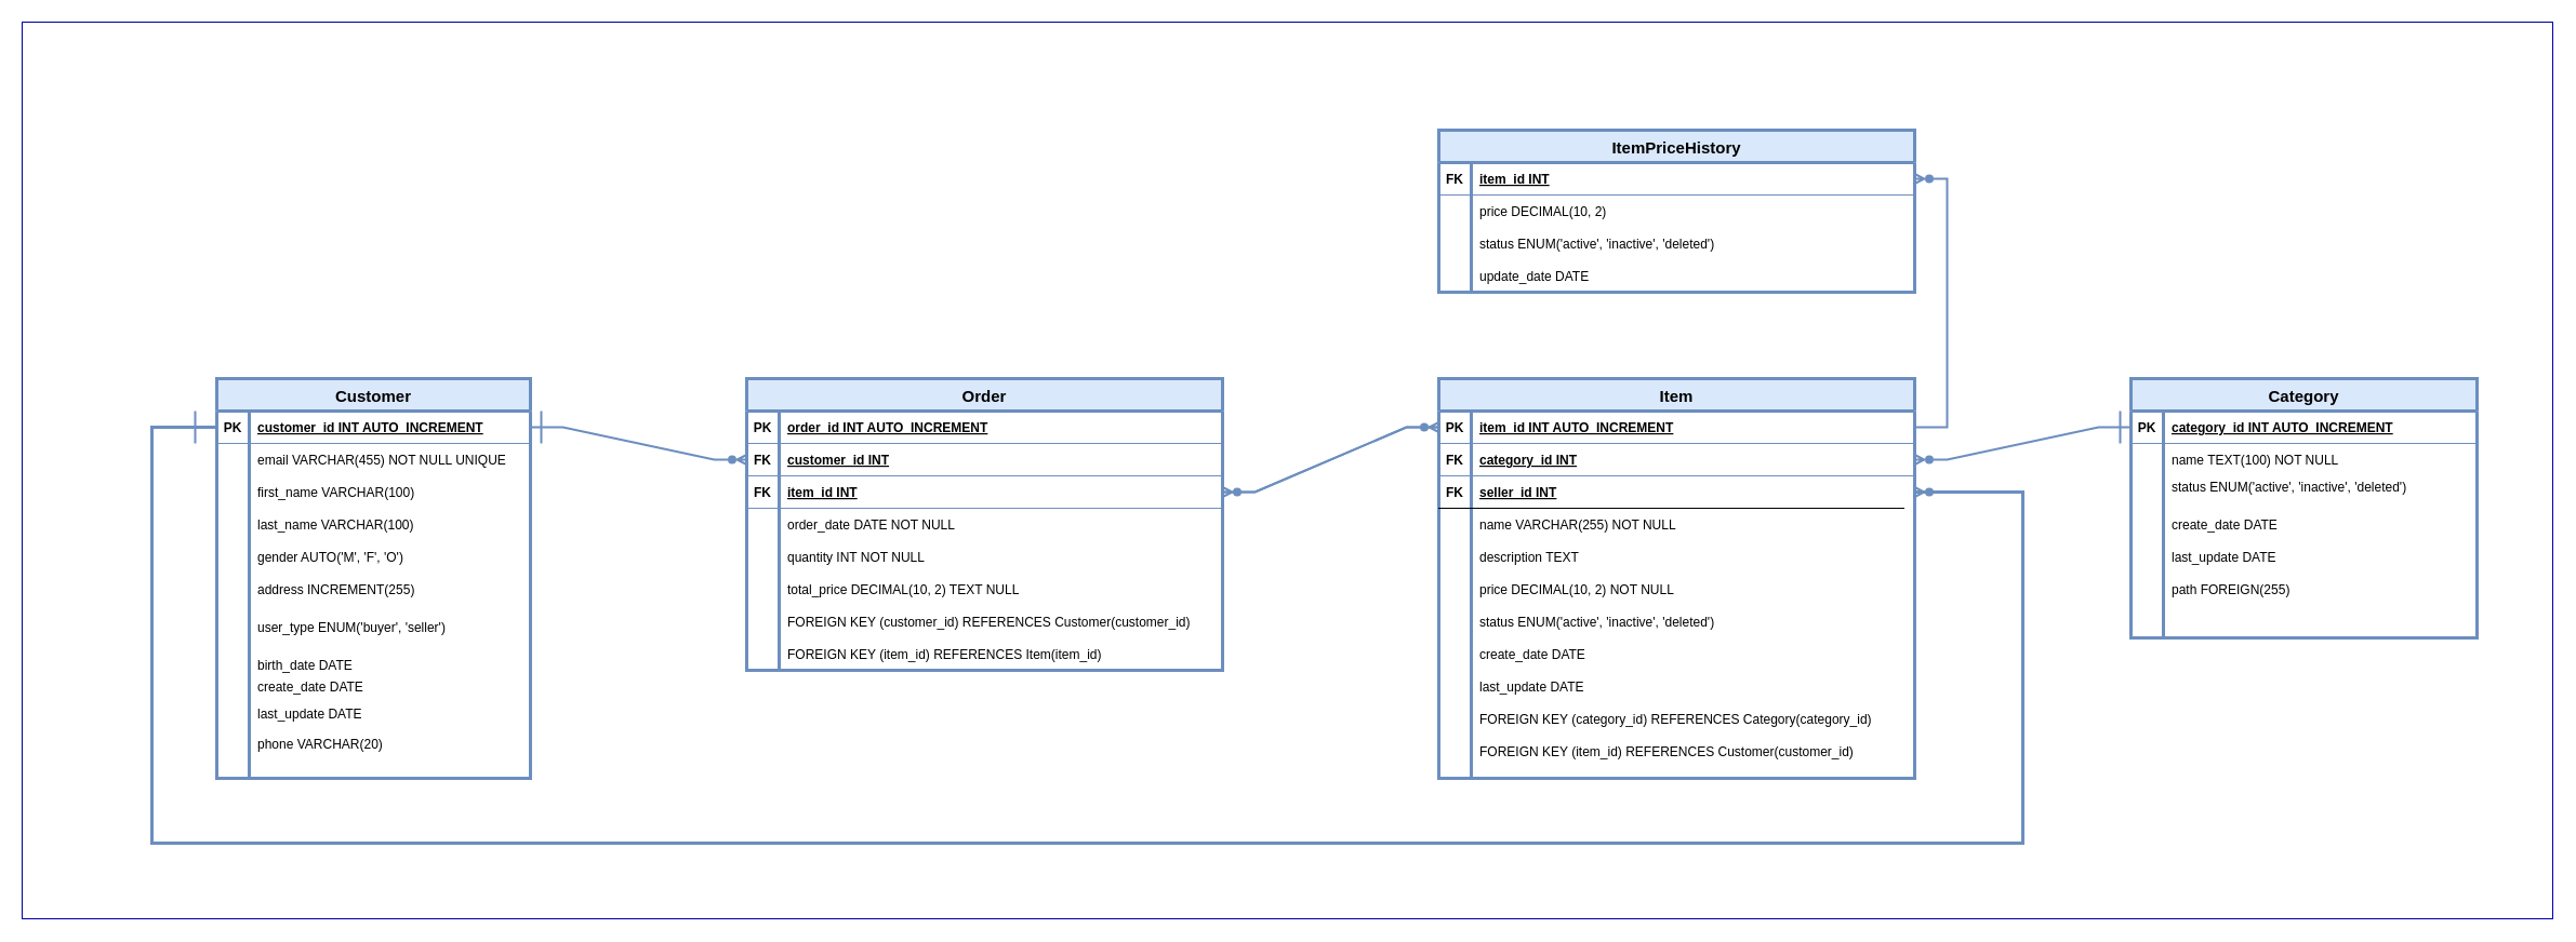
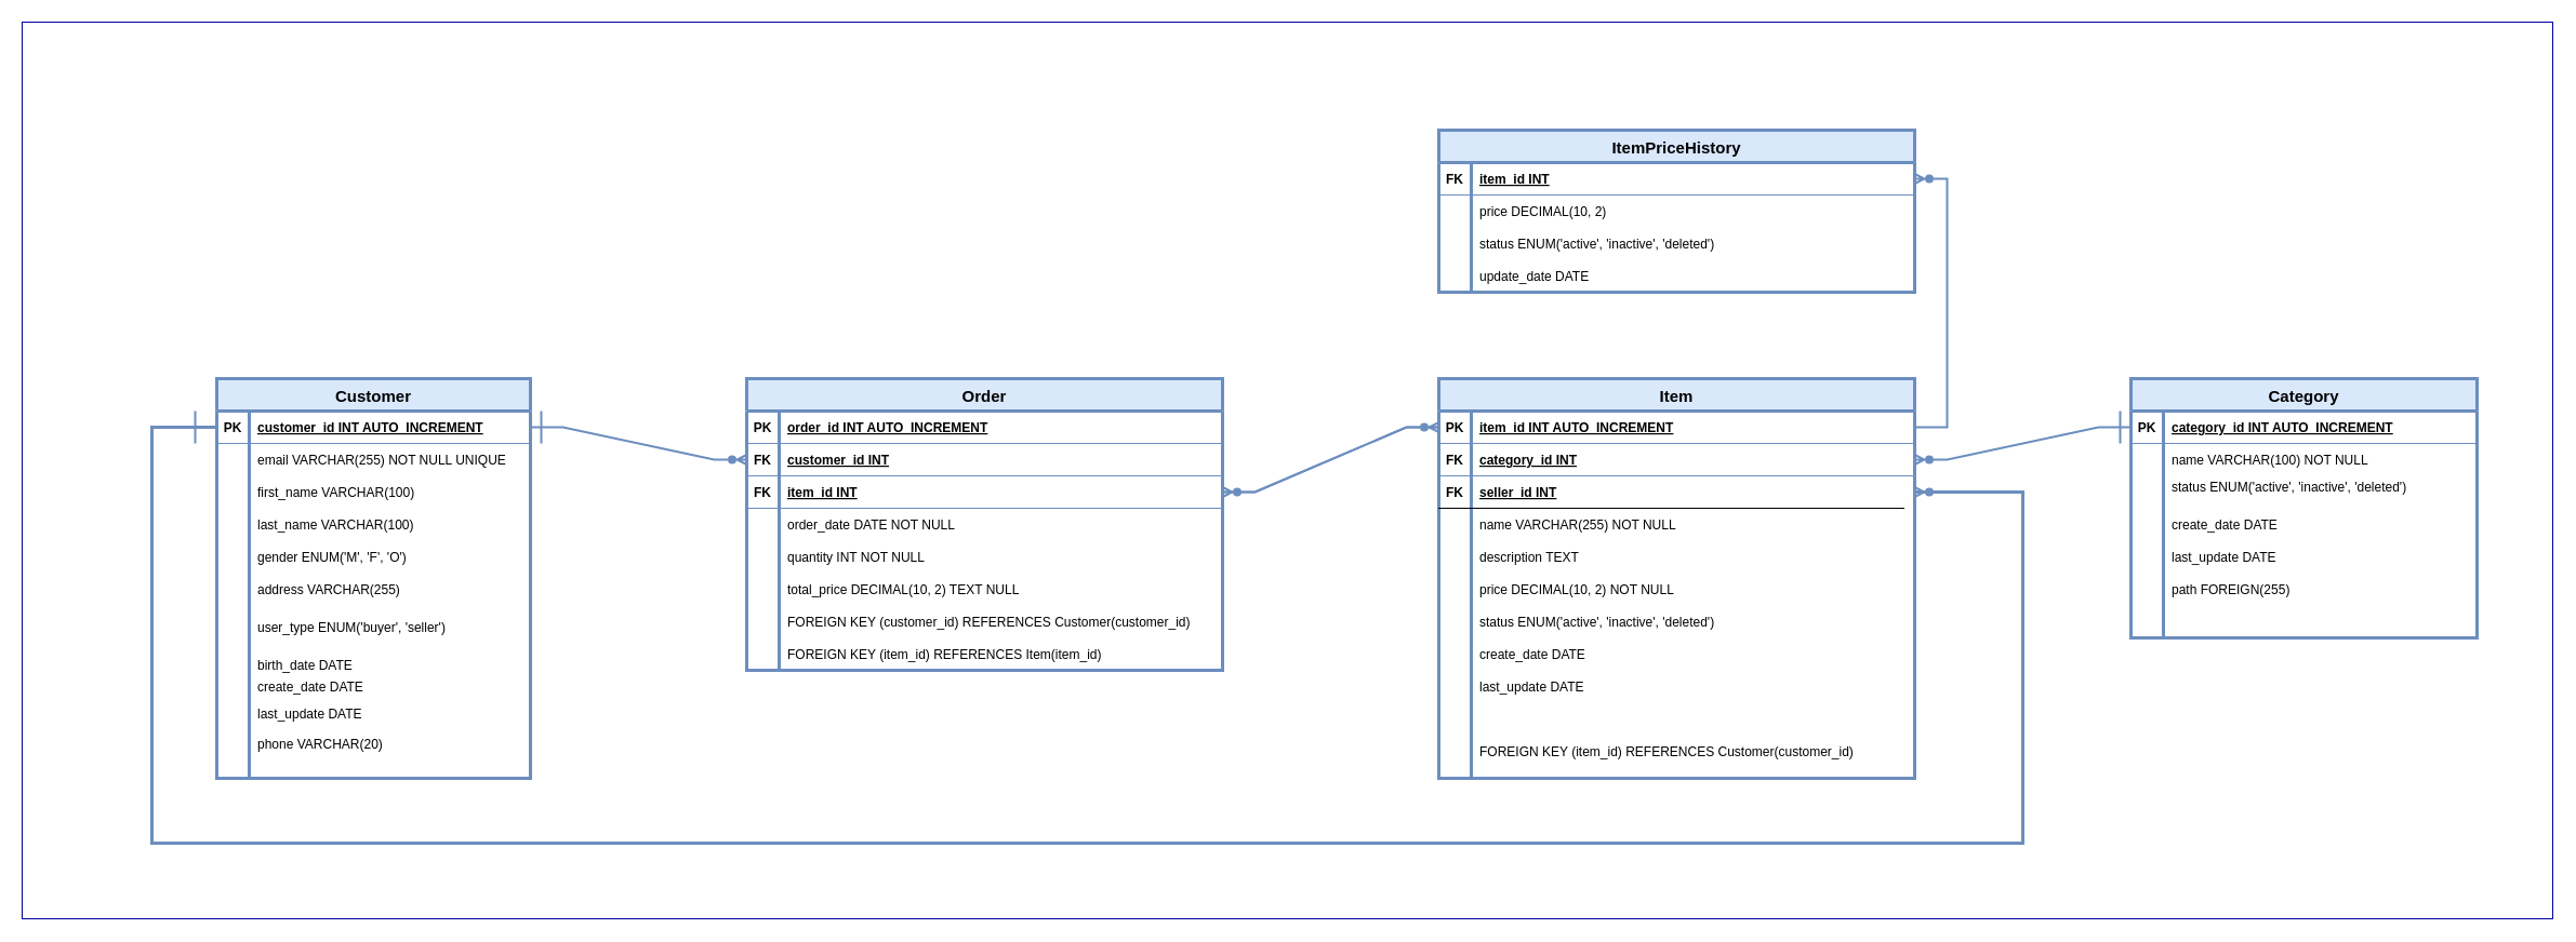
- <mxCell id="10" value="email VARCHAR(455) NOT NULL UNIQUE" style="shape=partialRectangle;overflow=hidden;connectable=0;fillColor=none;align=left;strokeColor=inherit;top=0;left=0;bottom=0;right=0;spacingLeft=6;" parent="8" vertex="1"><mxGeometry x="30" width="260" height="30" as="geometry"><mxRectangle width="260" height="30" as="alternateBounds" /></mxGeometry></mxCell>
+ <mxCell id="10" value="email VARCHAR(255) NOT NULL UNIQUE" style="shape=partialRectangle;overflow=hidden;connectable=0;fillColor=none;align=left;strokeColor=inherit;top=0;left=0;bottom=0;right=0;spacingLeft=6;" parent="8" vertex="1"><mxGeometry x="30" width="260" height="30" as="geometry"><mxRectangle width="260" height="30" as="alternateBounds" /></mxGeometry></mxCell>
- <mxCell id="35" value="name TEXT(100) NOT NULL" style="shape=partialRectangle;overflow=hidden;connectable=0;fillColor=none;align=left;strokeColor=inherit;top=0;left=0;bottom=0;right=0;spacingLeft=6;" parent="33" vertex="1"><mxGeometry x="30" width="290" height="30" as="geometry"><mxRectangle width="290" height="30" as="alternateBounds" /></mxGeometry></mxCell>
+ <mxCell id="35" value="name VARCHAR(100) NOT NULL" style="shape=partialRectangle;overflow=hidden;connectable=0;fillColor=none;align=left;strokeColor=inherit;top=0;left=0;bottom=0;right=0;spacingLeft=6;" parent="33" vertex="1"><mxGeometry x="30" width="290" height="30" as="geometry"><mxRectangle width="290" height="30" as="alternateBounds" /></mxGeometry></mxCell>
- <mxCell id="19" value="gender AUTO('M', 'F', 'O')" style="shape=partialRectangle;overflow=hidden;connectable=0;fillColor=none;align=left;strokeColor=inherit;top=0;left=0;bottom=0;right=0;spacingLeft=6;" parent="17" vertex="1"><mxGeometry x="30" width="260" height="30" as="geometry"><mxRectangle width="260" height="30" as="alternateBounds" /></mxGeometry></mxCell>
+ <mxCell id="19" value="gender ENUM('M', 'F', 'O')" style="shape=partialRectangle;overflow=hidden;connectable=0;fillColor=none;align=left;strokeColor=inherit;top=0;left=0;bottom=0;right=0;spacingLeft=6;" parent="17" vertex="1"><mxGeometry x="30" width="260" height="30" as="geometry"><mxRectangle width="260" height="30" as="alternateBounds" /></mxGeometry></mxCell>
- <mxCell id="22" value="address INCREMENT(255)" style="shape=partialRectangle;overflow=hidden;connectable=0;fillColor=none;align=left;strokeColor=inherit;top=0;left=0;bottom=0;right=0;spacingLeft=6;" parent="20" vertex="1"><mxGeometry x="30" width="260" height="30" as="geometry"><mxRectangle width="260" height="30" as="alternateBounds" /></mxGeometry></mxCell>
+ <mxCell id="22" value="address VARCHAR(255)" style="shape=partialRectangle;overflow=hidden;connectable=0;fillColor=none;align=left;strokeColor=inherit;top=0;left=0;bottom=0;right=0;spacingLeft=6;" parent="20" vertex="1"><mxGeometry x="30" width="260" height="30" as="geometry"><mxRectangle width="260" height="30" as="alternateBounds" /></mxGeometry></mxCell>
- <mxCell id="102" value="FOREIGN KEY (category_id) REFERENCES Category(category_id)" style="shape=partialRectangle;overflow=hidden;connectable=0;fillColor=none;align=left;strokeColor=inherit;top=0;left=0;bottom=0;right=0;spacingLeft=6;" parent="1" vertex="1"><mxGeometry x="1360" y="650" width="400" height="30" as="geometry"><mxRectangle width="400" height="30" as="alternateBounds" /></mxGeometry></mxCell>
